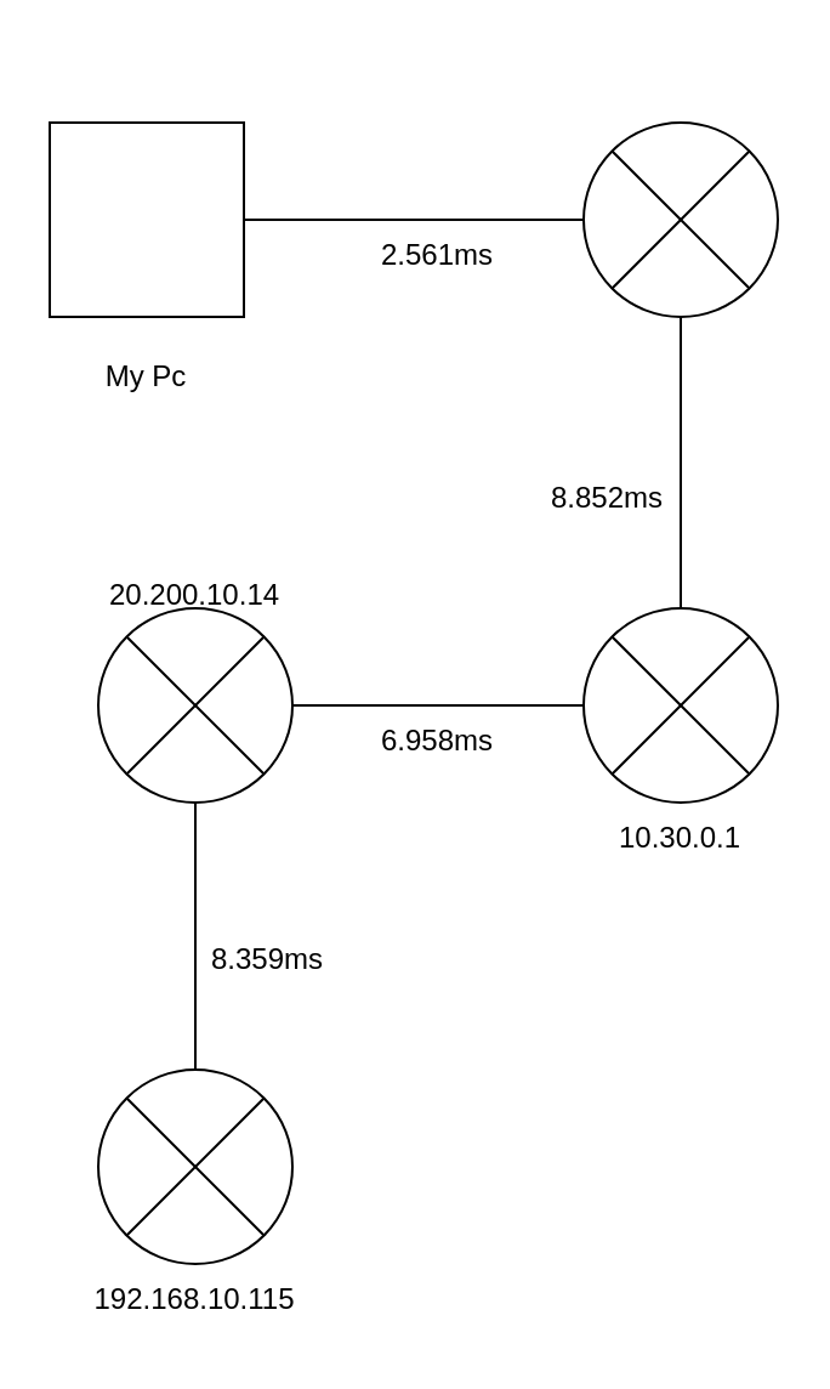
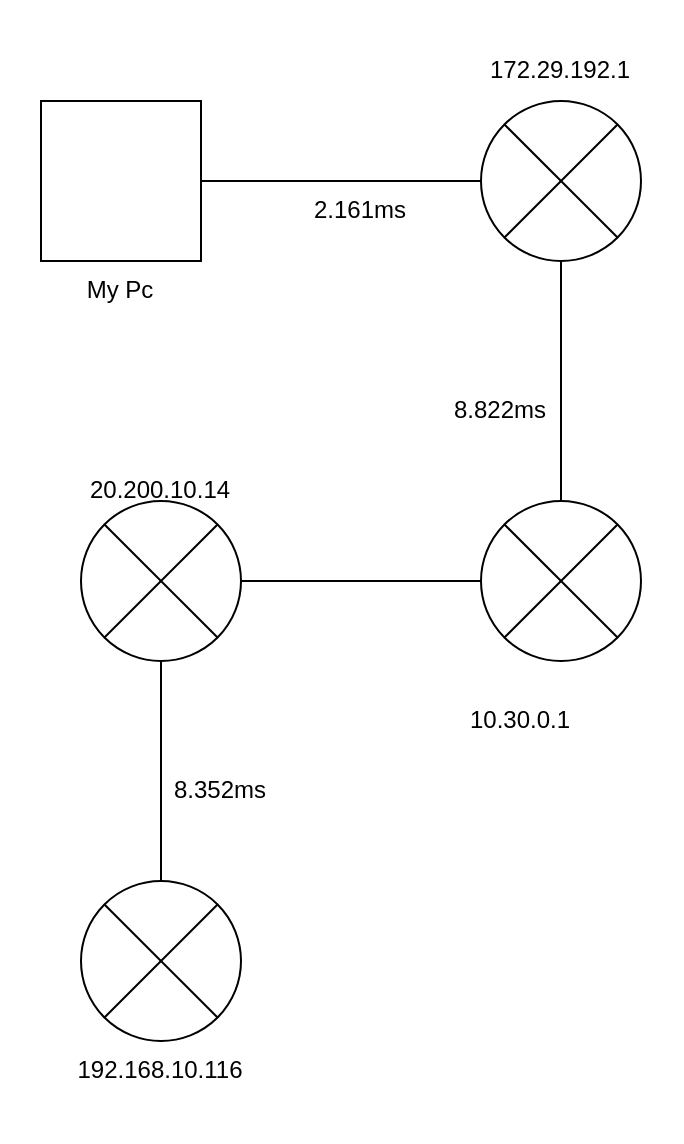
+ <mxCell id="6" value="172.29.192.1" style="text;strokeColor=none;align=center;fillColor=none;html=1;verticalAlign=middle;whiteSpace=wrap;rounded=0;" parent="1" vertex="1"><mxGeometry x="250" y="20" width="60" height="30" as="geometry" /></mxCell>
- <mxCell id="7" value="2.561ms" style="text;strokeColor=none;align=center;fillColor=none;html=1;verticalAlign=middle;whiteSpace=wrap;rounded=0;" parent="1" vertex="1"><mxGeometry x="150" y="90" width="60" height="30" as="geometry" /></mxCell>
+ <mxCell id="7" value="2.161ms" style="text;strokeColor=none;align=center;fillColor=none;html=1;verticalAlign=middle;whiteSpace=wrap;rounded=0;" parent="1" vertex="1"><mxGeometry x="150" y="90" width="60" height="30" as="geometry" /></mxCell>
- <mxCell id="4" value="My Pc" style="text;strokeColor=none;align=center;fillColor=none;html=1;verticalAlign=middle;whiteSpace=wrap;rounded=0;" parent="1" vertex="1"><mxGeometry x="30" y="140" width="60" height="30" as="geometry" /></mxCell>
+ <mxCell id="4" value="My Pc" style="text;strokeColor=none;align=center;fillColor=none;html=1;verticalAlign=middle;whiteSpace=wrap;rounded=0;" parent="1" vertex="1"><mxGeometry x="30" y="130" width="60" height="30" as="geometry" /></mxCell>
- <mxCell id="16" value="8.852ms" style="text;strokeColor=none;align=center;fillColor=none;html=1;verticalAlign=middle;whiteSpace=wrap;rounded=0;" parent="1" vertex="1"><mxGeometry x="220" y="190" width="60" height="30" as="geometry" /></mxCell>
+ <mxCell id="16" value="8.822ms" style="text;strokeColor=none;align=center;fillColor=none;html=1;verticalAlign=middle;whiteSpace=wrap;rounded=0;" parent="1" vertex="1"><mxGeometry x="220" y="190" width="60" height="30" as="geometry" /></mxCell>
- <mxCell id="17" value="6.958ms" style="text;strokeColor=none;align=center;fillColor=none;html=1;verticalAlign=middle;whiteSpace=wrap;rounded=0;" parent="1" vertex="1"><mxGeometry x="150" y="290" width="60" height="30" as="geometry" /></mxCell>
- <mxCell id="9" value="10.30.0.1" style="text;strokeColor=none;align=center;fillColor=none;html=1;verticalAlign=middle;whiteSpace=wrap;rounded=0;" parent="1" vertex="1"><mxGeometry x="250" y="330" width="60" height="30" as="geometry" /></mxCell>
+ <mxCell id="9" value="10.30.0.1" style="text;strokeColor=none;align=center;fillColor=none;html=1;verticalAlign=middle;whiteSpace=wrap;rounded=0;" parent="1" vertex="1"><mxGeometry x="230" y="345" width="60" height="30" as="geometry" /></mxCell>
- <mxCell id="18" value="8.359ms" style="text;strokeColor=none;align=center;fillColor=none;html=1;verticalAlign=middle;whiteSpace=wrap;rounded=0;" parent="1" vertex="1"><mxGeometry x="80" y="380" width="60" height="30" as="geometry" /></mxCell>
+ <mxCell id="18" value="8.352ms" style="text;strokeColor=none;align=center;fillColor=none;html=1;verticalAlign=middle;whiteSpace=wrap;rounded=0;" parent="1" vertex="1"><mxGeometry x="80" y="380" width="60" height="30" as="geometry" /></mxCell>
- <mxCell id="14" value="192.168.10.115" style="text;strokeColor=none;align=center;fillColor=none;html=1;verticalAlign=middle;whiteSpace=wrap;rounded=0;" parent="1" vertex="1"><mxGeometry x="50" y="520" width="60" height="30" as="geometry" /></mxCell>
+ <mxCell id="14" value="192.168.10.116" style="text;strokeColor=none;align=center;fillColor=none;html=1;verticalAlign=middle;whiteSpace=wrap;rounded=0;" parent="1" vertex="1"><mxGeometry x="50" y="520" width="60" height="30" as="geometry" /></mxCell>
